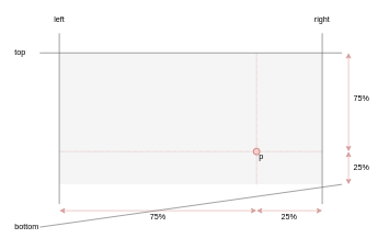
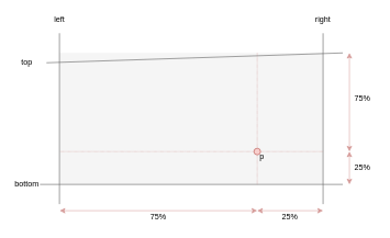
- <mxCell id="7" value="top" style="text;html=1;strokeColor=none;fillColor=none;align=left;verticalAlign=middle;whiteSpace=wrap;rounded=0;" parent="1" vertex="1"><mxGeometry x="20" y="70" width="40" height="20" as="geometry" /></mxCell>
+ <mxCell id="7" value="top" style="text;html=1;strokeColor=none;fillColor=none;align=left;verticalAlign=middle;whiteSpace=wrap;rounded=0;" parent="1" vertex="1"><mxGeometry x="30" y="85" width="40" height="20" as="geometry" /></mxCell>
- <mxCell id="8" value="bottom" style="text;html=1;strokeColor=none;fillColor=none;align=left;verticalAlign=middle;whiteSpace=wrap;rounded=0;" parent="1" vertex="1"><mxGeometry x="20" y="335" width="40" height="20" as="geometry" /></mxCell>
+ <mxCell id="8" value="bottom" style="text;html=1;strokeColor=none;fillColor=none;align=left;verticalAlign=middle;whiteSpace=wrap;rounded=0;" parent="1" vertex="1"><mxGeometry x="20" y="270" width="40" height="20" as="geometry" /></mxCell>
